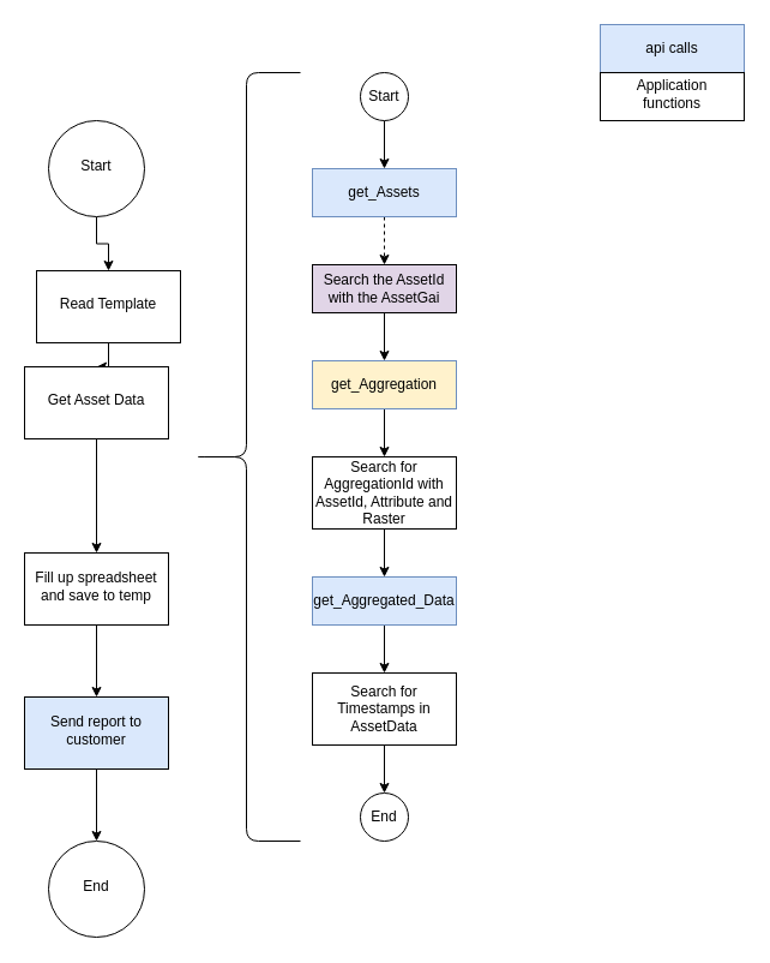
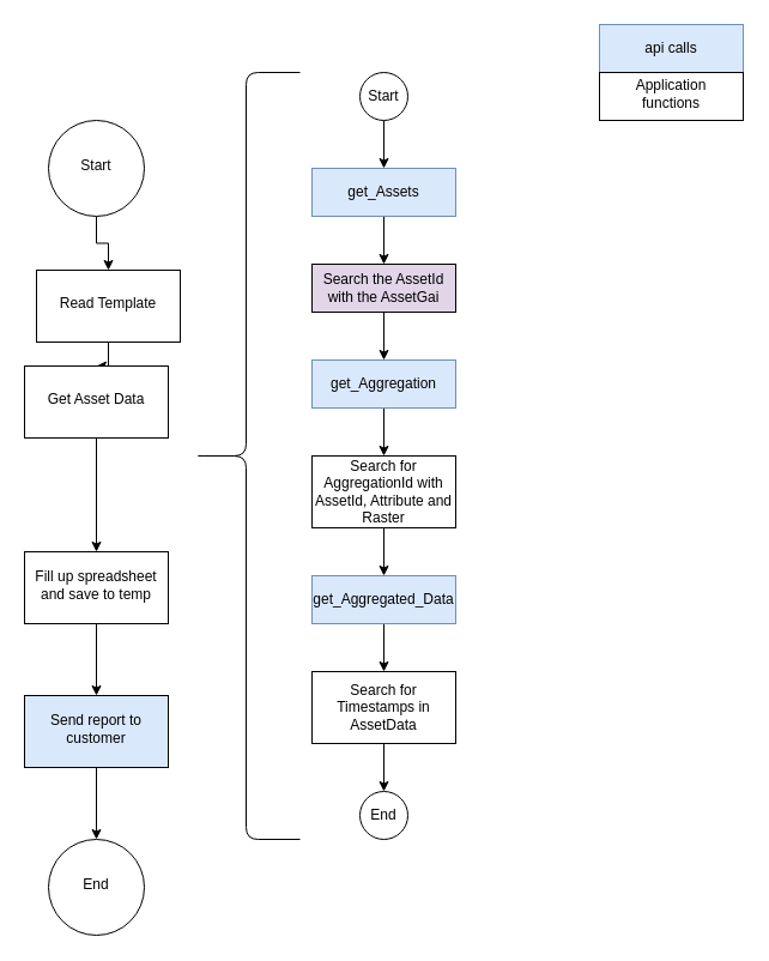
- <mxCell id="14" value="" style="edgeStyle=orthogonalEdgeStyle;rounded=0;orthogonalLoop=1;jettySize=auto;html=1;dashed=1;" edge="1" parent="1" source="15" target="17"><mxGeometry relative="1" as="geometry" /></mxCell>
+ <mxCell id="14" value="" style="edgeStyle=orthogonalEdgeStyle;rounded=0;orthogonalLoop=1;jettySize=auto;html=1;" edge="1" parent="1" source="15" target="17"><mxGeometry relative="1" as="geometry" /></mxCell>
- <mxCell id="19" value="get_Aggregation" style="whiteSpace=wrap;html=1;fillColor=#fff2cc;strokeColor=#6c8ebf;" vertex="1" parent="1"><mxGeometry x="260" y="300" width="120" height="40" as="geometry" /></mxCell>
+ <mxCell id="19" value="get_Aggregation" style="whiteSpace=wrap;html=1;fillColor=#dae8fc;strokeColor=#6c8ebf;" vertex="1" parent="1"><mxGeometry x="260" y="300" width="120" height="40" as="geometry" /></mxCell>
